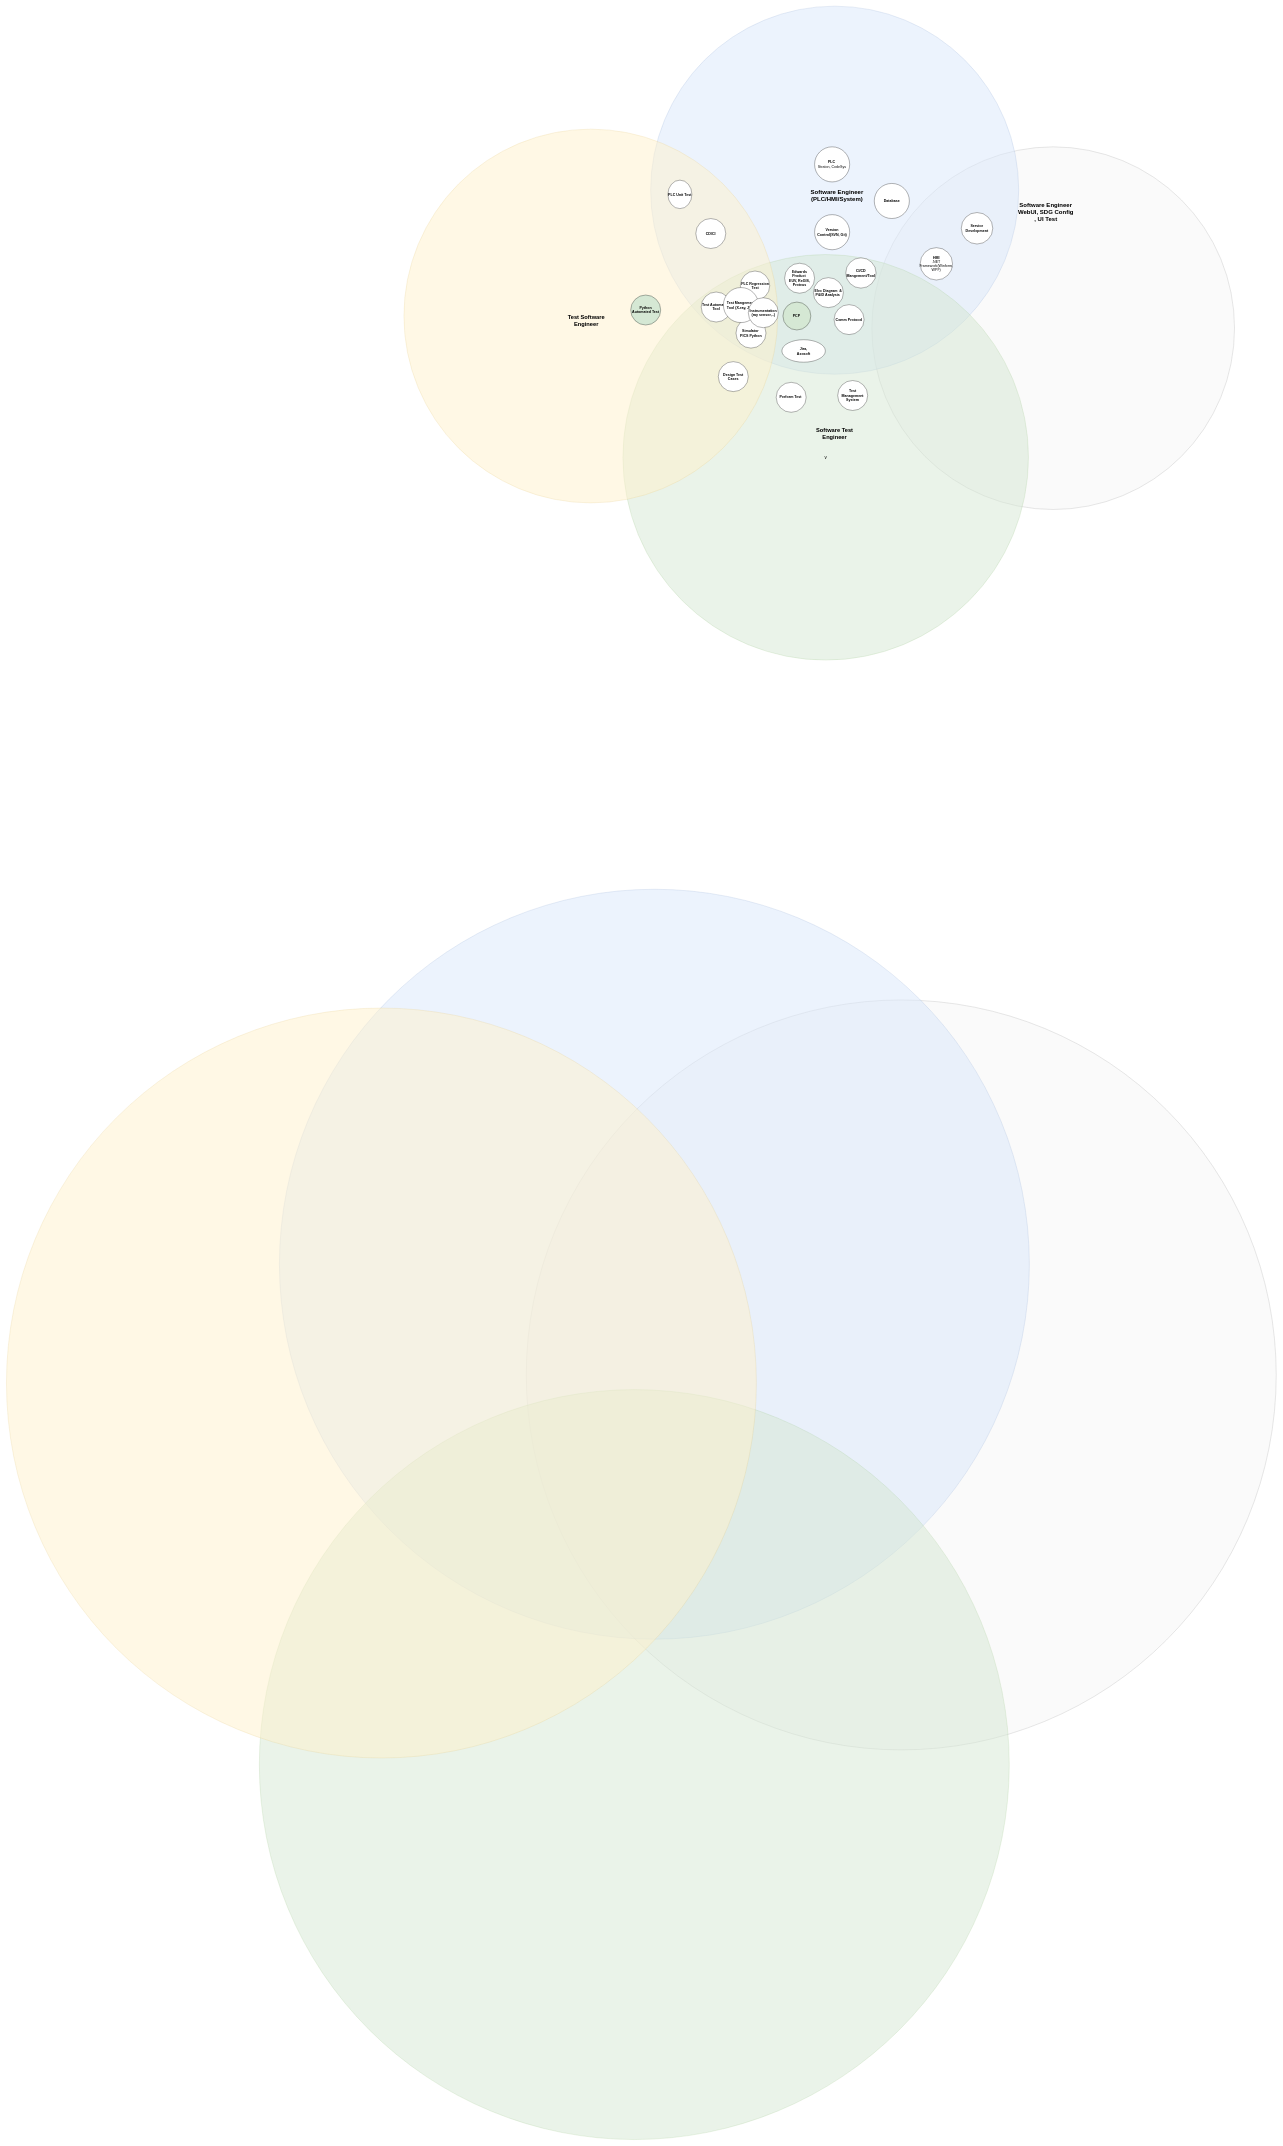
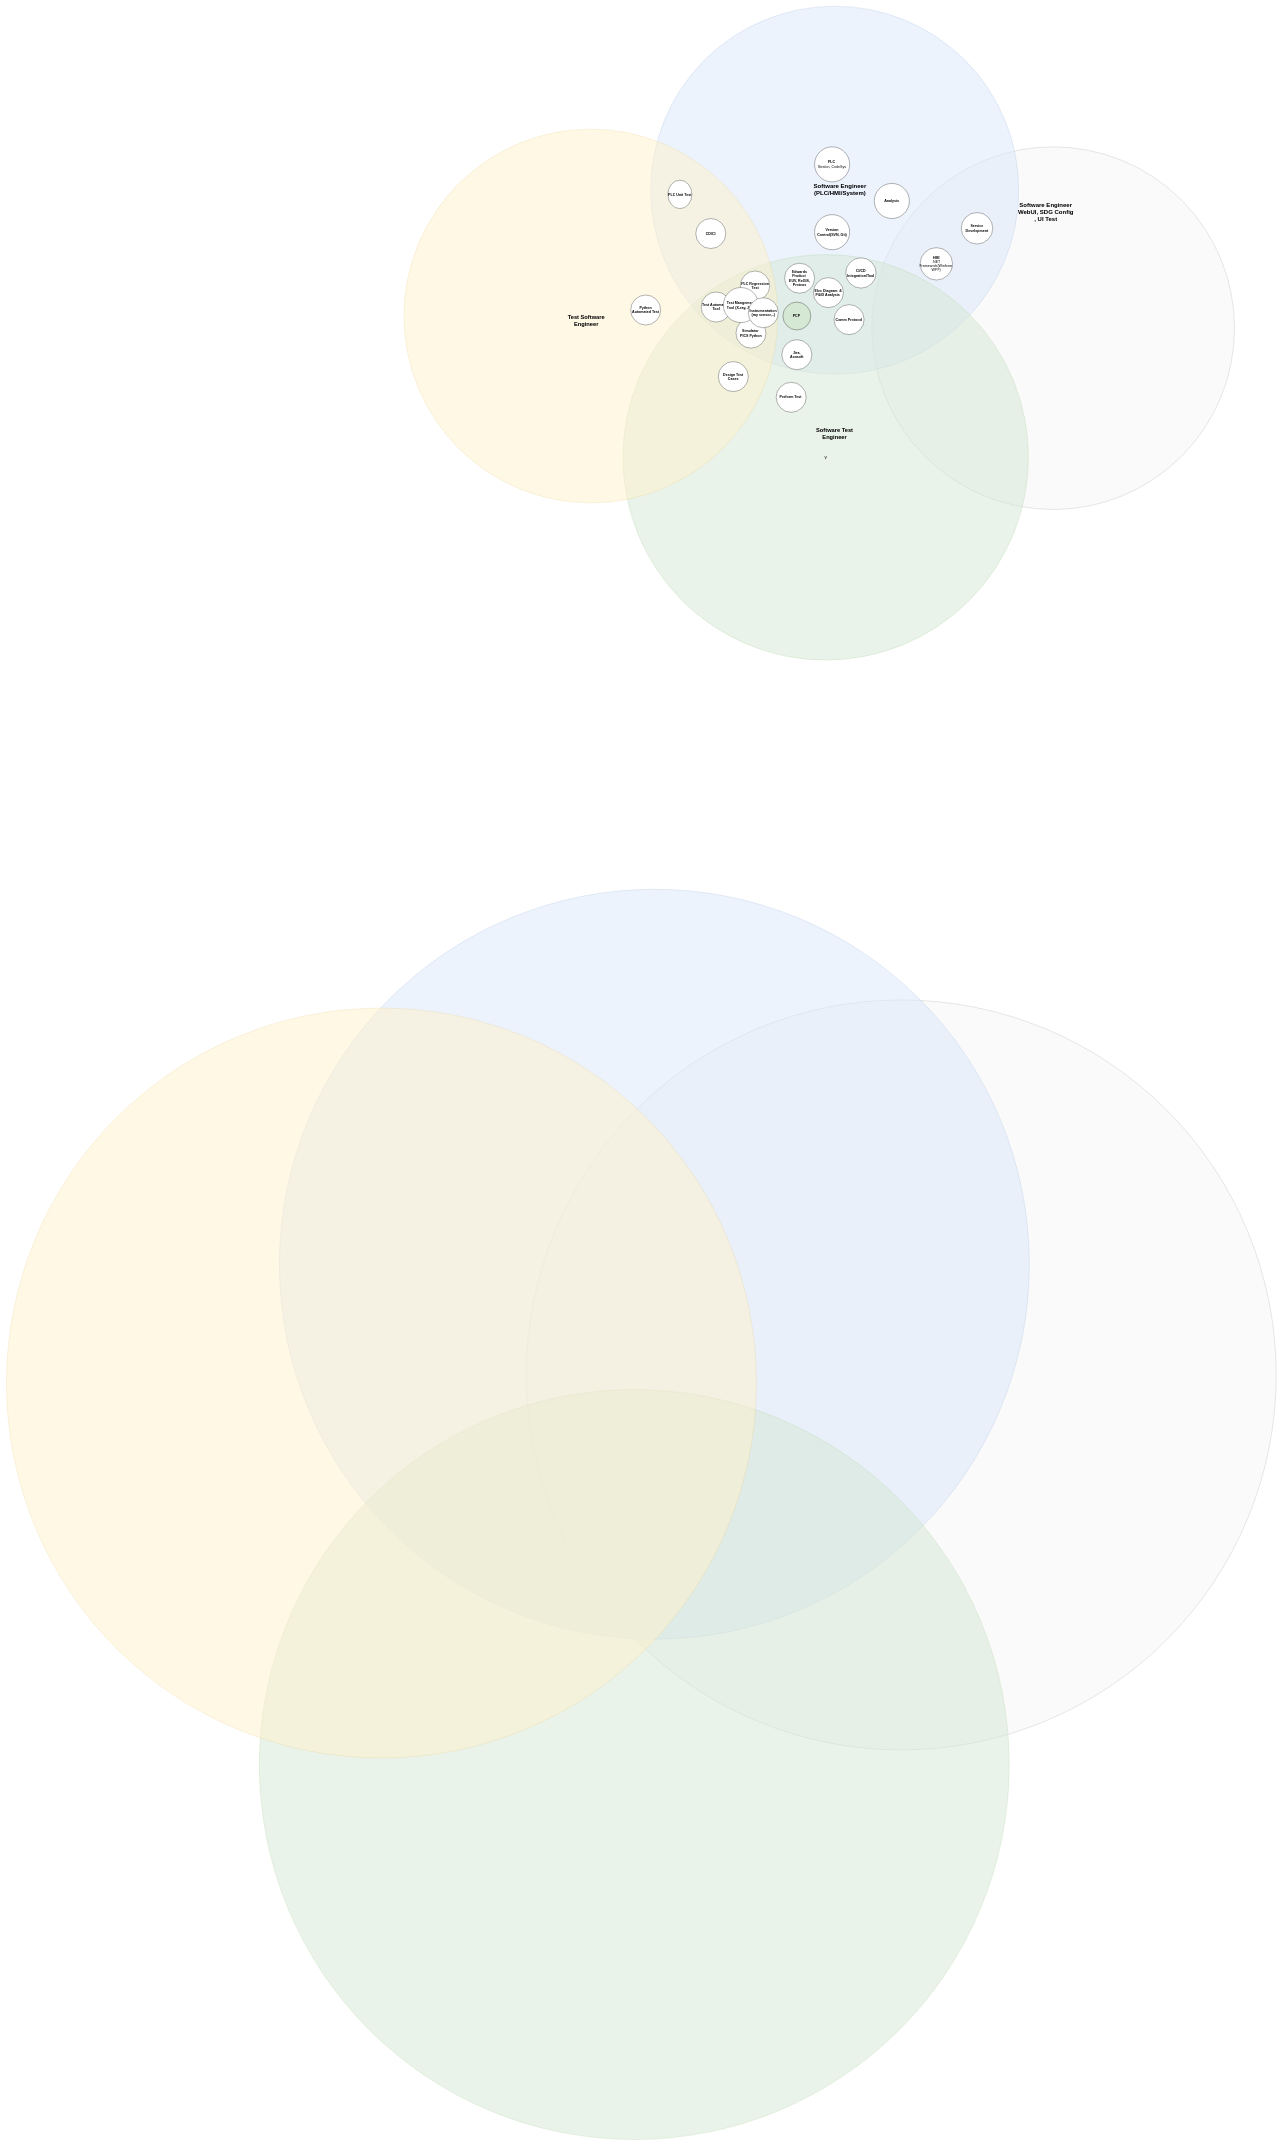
- <mxCell id="4" value="Software Engineer&lt;br&gt;(PLC/HMI/System)" style="text;html=1;strokeColor=none;fillColor=none;align=center;verticalAlign=middle;whiteSpace=wrap;rounded=0;fontStyle=1;fontSize=20;" parent="1" vertex="1"><mxGeometry x="2694" y="635" width="190" height="30" as="geometry" /></mxCell>
+ <mxCell id="4" value="Software Engineer&lt;br&gt;(PLC/HMI/System)" style="text;html=1;strokeColor=none;fillColor=none;align=center;verticalAlign=middle;whiteSpace=wrap;rounded=0;fontStyle=1;fontSize=20;" parent="1" vertex="1"><mxGeometry x="2704" y="615" width="190" height="30" as="geometry" /></mxCell>
- <mxCell id="31" value="&lt;b&gt;Database&lt;/b&gt;" style="ellipse;whiteSpace=wrap;html=1;aspect=fixed;" vertex="1" parent="1"><mxGeometry x="2913" y="611" width="117" height="117" as="geometry" /></mxCell>
+ <mxCell id="31" value="&lt;b&gt;Analysis&lt;/b&gt;" style="ellipse;whiteSpace=wrap;html=1;aspect=fixed;" vertex="1" parent="1"><mxGeometry x="2913" y="611" width="117" height="117" as="geometry" /></mxCell>
- <mxCell id="34" value="&lt;b&gt;CI/CD Mangement/Tool&lt;/b&gt;" style="ellipse;whiteSpace=wrap;html=1;aspect=fixed;" vertex="1" parent="1"><mxGeometry x="2818" y="859" width="101" height="101" as="geometry" /></mxCell>
+ <mxCell id="34" value="&lt;b&gt;CI/CD Integration/Tool&lt;/b&gt;" style="ellipse;whiteSpace=wrap;html=1;aspect=fixed;" vertex="1" parent="1"><mxGeometry x="2818" y="859" width="101" height="101" as="geometry" /></mxCell>
- <mxCell id="17" value="&lt;b&gt;Python Automated Test&lt;br&gt;&lt;/b&gt;" style="ellipse;whiteSpace=wrap;html=1;aspect=fixed;fillColor=#d5e8d4;" parent="1" vertex="1"><mxGeometry x="2101" y="983" width="100" height="100" as="geometry" /></mxCell>
+ <mxCell id="17" value="&lt;b&gt;Python Automated Test&lt;br&gt;&lt;/b&gt;" style="ellipse;whiteSpace=wrap;html=1;aspect=fixed;" parent="1" vertex="1"><mxGeometry x="2101" y="983" width="100" height="100" as="geometry" /></mxCell>
- <mxCell id="18" value="&lt;b&gt;Jira, &lt;br&gt;Axosoft&lt;br&gt;&lt;/b&gt;" style="ellipse;whiteSpace=wrap;html=1;aspect=fixed;" parent="1" vertex="1"><mxGeometry x="2605" y="1132" width="145" height="75" as="geometry" /></mxCell>
+ <mxCell id="18" value="&lt;b&gt;Jira, &lt;br&gt;Axosoft&lt;br&gt;&lt;/b&gt;" style="ellipse;whiteSpace=wrap;html=1;aspect=fixed;" parent="1" vertex="1"><mxGeometry x="2605" y="1132" width="100" height="100" as="geometry" /></mxCell>
- <mxCell id="20" value="&lt;b&gt;Test Management System&lt;br&gt;&lt;/b&gt;" style="ellipse;whiteSpace=wrap;html=1;aspect=fixed;" parent="1" vertex="1"><mxGeometry x="2791" y="1268" width="100" height="100" as="geometry" /></mxCell>
